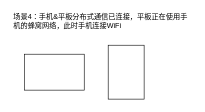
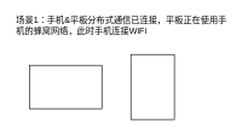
- <mxCell id="3" value="场景4：手机&amp;amp;平板分布式通信已连接，平板正在使用手机的蜂窝网络，此时手机连接WiFi" style="text;html=1;strokeColor=none;fillColor=none;align=left;verticalAlign=middle;whiteSpace=wrap;rounded=0;" vertex="1" parent="1"><mxGeometry x="20" y="20" width="300" height="30" as="geometry" /></mxCell>
+ <mxCell id="3" value="场景1：手机&amp;amp;平板分布式通信已连接，平板正在使用手机的蜂窝网络，此时手机连接WiFi" style="text;html=1;strokeColor=none;fillColor=none;align=left;verticalAlign=middle;whiteSpace=wrap;rounded=0;" vertex="1" parent="1"><mxGeometry x="20" y="20" width="300" height="30" as="geometry" /></mxCell>
